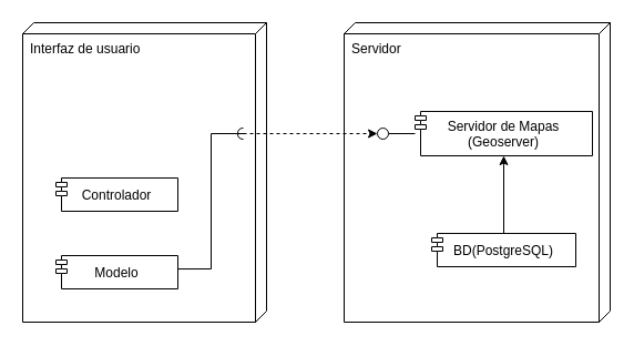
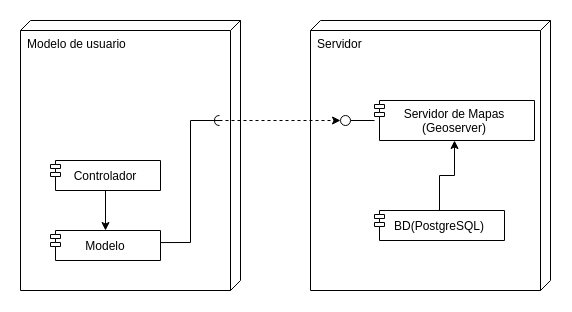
- <mxCell id="2" value="Interfaz de usuario" style="verticalAlign=top;align=left;shape=cube;size=10;direction=south;fontStyle=0;html=1;boundedLbl=1;spacingLeft=5;" parent="1" vertex="1"><mxGeometry x="20" y="20" width="220" height="270" as="geometry" /></mxCell>
+ <mxCell id="2" value="Modelo de usuario" style="verticalAlign=top;align=left;shape=cube;size=10;direction=south;fontStyle=0;html=1;boundedLbl=1;spacingLeft=5;" parent="1" vertex="1"><mxGeometry x="20" y="20" width="220" height="270" as="geometry" /></mxCell>
+ <mxCell id="3" value="" style="edgeStyle=orthogonalEdgeStyle;rounded=0;orthogonalLoop=1;jettySize=auto;html=1;" edge="1" parent="1" source="4" target="5"><mxGeometry relative="1" as="geometry" /></mxCell>
- <mxCell id="11" value="BD(PostgreSQL)" style="shape=module;jettyWidth=10;jettyHeight=4;" vertex="1" parent="1"><mxGeometry x="389" y="210" width="130" height="30" as="geometry" /></mxCell>
+ <mxCell id="11" value="BD(PostgreSQL)" style="shape=module;jettyWidth=10;jettyHeight=4;" vertex="1" parent="1"><mxGeometry x="374" y="210" width="130" height="30" as="geometry" /></mxCell>
